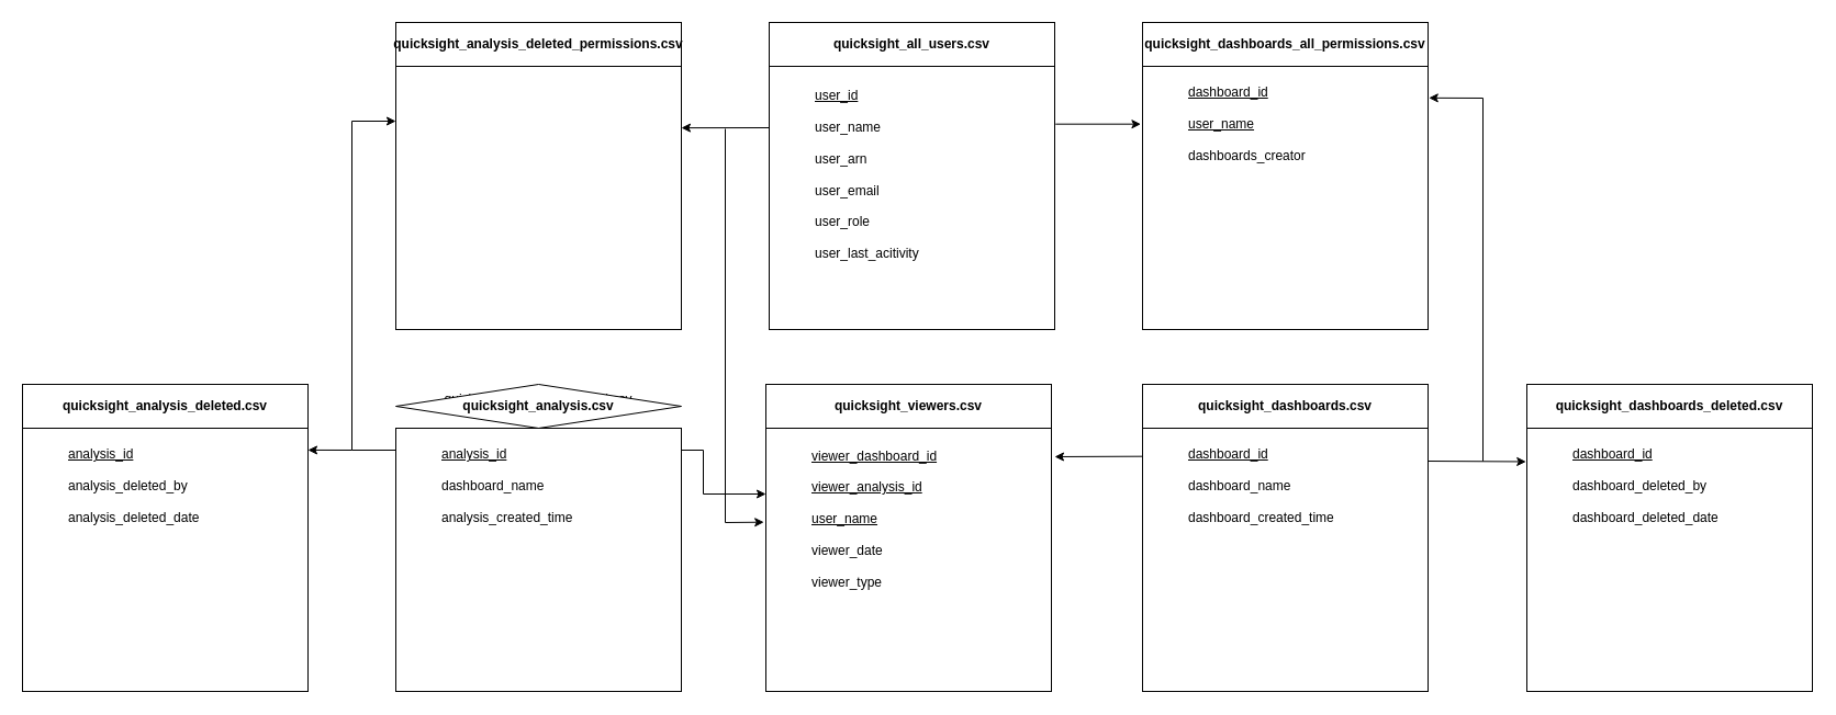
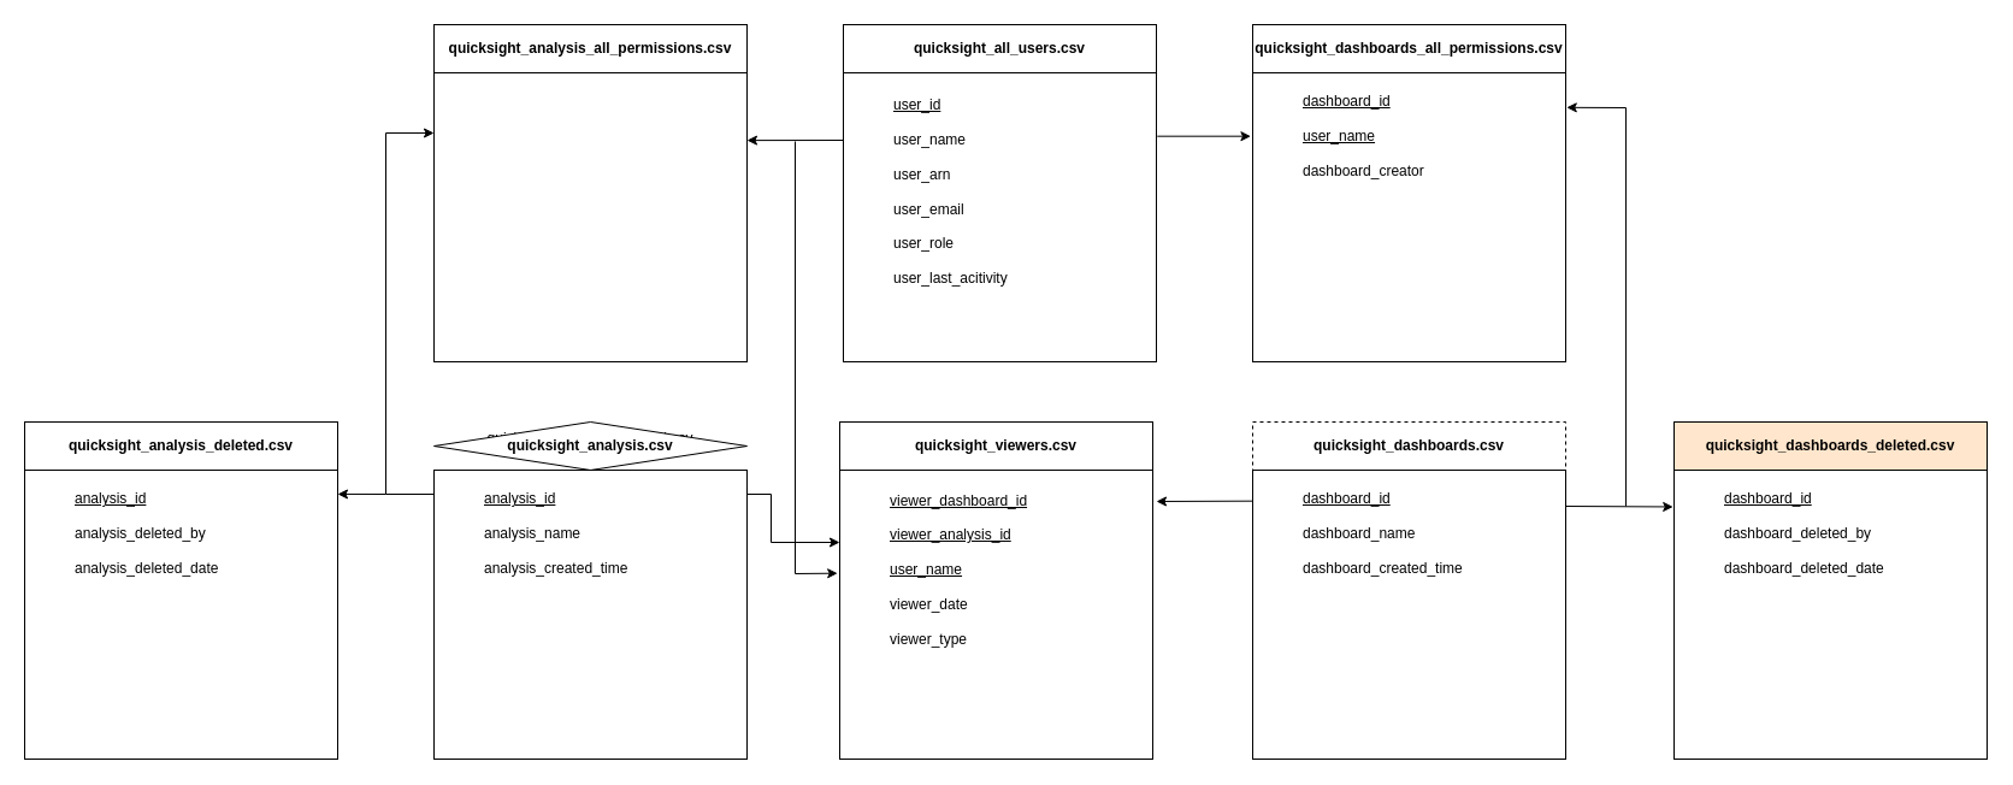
- <mxCell id="20" value="&lt;b&gt;quicksight_analysis_deleted_permissions.csv &lt;/b&gt;" style="rounded=0;whiteSpace=wrap;html=1;" vertex="1" parent="19"><mxGeometry width="260" height="40" as="geometry" /></mxCell>
+ <mxCell id="20" value="&lt;b&gt;quicksight_analysis_all_permissions.csv &lt;/b&gt;" style="rounded=0;whiteSpace=wrap;html=1;" vertex="1" parent="19"><mxGeometry width="260" height="40" as="geometry" /></mxCell>
- <mxCell id="34" value="&lt;div&gt;&lt;u&gt;dashboard_id&lt;/u&gt;&lt;/div&gt;&lt;div&gt;&lt;br&gt;&lt;/div&gt;&lt;div&gt;&lt;u&gt;user_name&lt;/u&gt;&lt;/div&gt;&lt;div&gt;&lt;br&gt;&lt;/div&gt;&lt;div&gt;dashboards_creator&lt;/div&gt;&lt;div&gt;&lt;br&gt;&lt;/div&gt;" style="text;html=1;align=left;verticalAlign=middle;resizable=0;points=[];autosize=1;strokeColor=none;fillColor=none;" vertex="1" parent="31"><mxGeometry x="40" y="50" width="130" height="100" as="geometry" /></mxCell>
+ <mxCell id="34" value="&lt;div&gt;&lt;u&gt;dashboard_id&lt;/u&gt;&lt;/div&gt;&lt;div&gt;&lt;br&gt;&lt;/div&gt;&lt;div&gt;&lt;u&gt;user_name&lt;/u&gt;&lt;/div&gt;&lt;div&gt;&lt;br&gt;&lt;/div&gt;&lt;div&gt;dashboard_creator&lt;/div&gt;&lt;div&gt;&lt;br&gt;&lt;/div&gt;" style="text;html=1;align=left;verticalAlign=middle;resizable=0;points=[];autosize=1;strokeColor=none;fillColor=none;" vertex="1" parent="31"><mxGeometry x="40" y="50" width="130" height="100" as="geometry" /></mxCell>
- <mxCell id="28" value="&lt;b&gt;quicksight_dashboards.csv&lt;/b&gt;" style="rounded=0;whiteSpace=wrap;html=1;" vertex="1" parent="27"><mxGeometry width="260" height="40" as="geometry" /></mxCell>
+ <mxCell id="28" value="&lt;b&gt;quicksight_dashboards.csv&lt;/b&gt;" style="rounded=0;whiteSpace=wrap;html=1;dashed=1;" vertex="1" parent="27"><mxGeometry width="260" height="40" as="geometry" /></mxCell>
- <mxCell id="41" value="&lt;b&gt;quicksight_dashboards_deleted.csv&lt;/b&gt;" style="rounded=0;whiteSpace=wrap;html=1;" vertex="1" parent="40"><mxGeometry width="260" height="40" as="geometry" /></mxCell>
+ <mxCell id="41" value="&lt;b&gt;quicksight_dashboards_deleted.csv&lt;/b&gt;" style="rounded=0;whiteSpace=wrap;html=1;fillColor=#ffe6cc;" vertex="1" parent="40"><mxGeometry width="260" height="40" as="geometry" /></mxCell>
- <mxCell id="13" value="&lt;div&gt;&lt;u&gt;analysis_id&lt;/u&gt;&lt;/div&gt;&lt;div&gt;&lt;br&gt;&lt;/div&gt;&lt;div&gt;dashboard_name&lt;span&gt;&lt;br&gt;&lt;/span&gt;&lt;/div&gt;&lt;div&gt;&lt;br&gt;&lt;/div&gt;&lt;div&gt;analysis_created_time&lt;br&gt;&lt;/div&gt;&lt;div&gt;&lt;br&gt;&lt;/div&gt;" style="text;html=1;align=left;verticalAlign=middle;resizable=0;points=[];autosize=1;strokeColor=none;fillColor=none;" vertex="1" parent="10"><mxGeometry x="40" y="50" width="150" height="100" as="geometry" /></mxCell>
+ <mxCell id="13" value="&lt;div&gt;&lt;u&gt;analysis_id&lt;/u&gt;&lt;/div&gt;&lt;div&gt;&lt;br&gt;&lt;/div&gt;&lt;div&gt;analysis_name&lt;span&gt;&lt;br&gt;&lt;/span&gt;&lt;/div&gt;&lt;div&gt;&lt;br&gt;&lt;/div&gt;&lt;div&gt;analysis_created_time&lt;br&gt;&lt;/div&gt;&lt;div&gt;&lt;br&gt;&lt;/div&gt;" style="text;html=1;align=left;verticalAlign=middle;resizable=0;points=[];autosize=1;strokeColor=none;fillColor=none;" vertex="1" parent="10"><mxGeometry x="40" y="50" width="150" height="100" as="geometry" /></mxCell>
